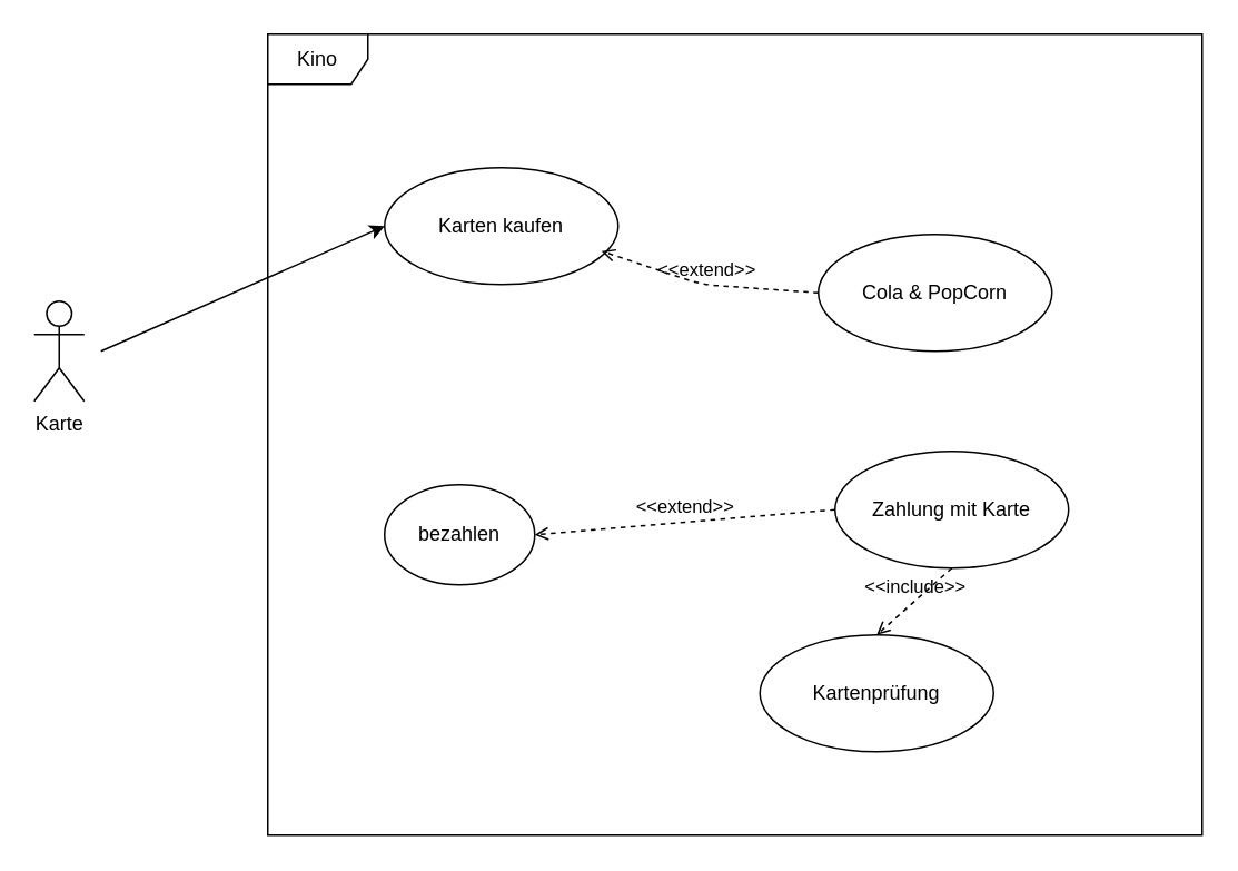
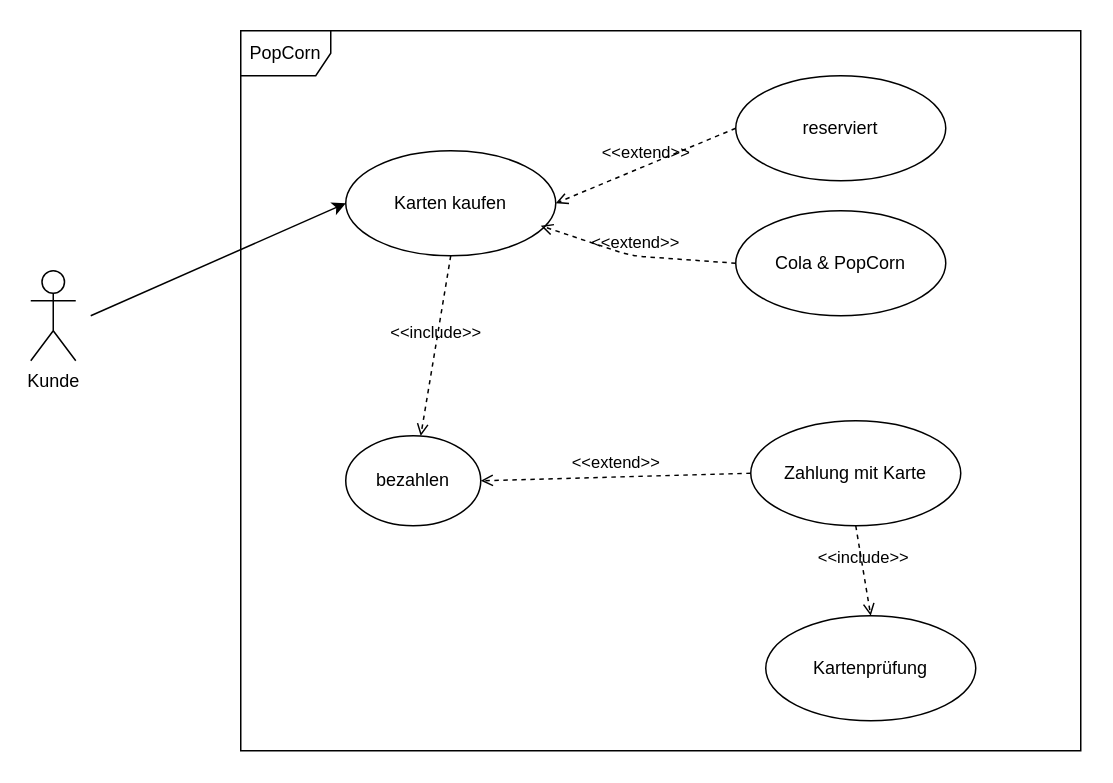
- <mxCell id="2" value="Kino" style="shape=umlFrame;whiteSpace=wrap;html=1;" vertex="1" parent="1"><mxGeometry x="160" y="20" width="560" height="480" as="geometry" /></mxCell>
+ <mxCell id="2" value="PopCorn" style="shape=umlFrame;whiteSpace=wrap;html=1;" vertex="1" parent="1"><mxGeometry x="160" y="20" width="560" height="480" as="geometry" /></mxCell>
+ <mxCell id="5" value="reserviert" style="ellipse;whiteSpace=wrap;html=1;" vertex="1" parent="1"><mxGeometry x="490" y="50" width="140" height="70" as="geometry" /></mxCell>
+ <mxCell id="11" value="&amp;lt;&amp;lt;extend&amp;gt;&amp;gt;" style="html=1;verticalAlign=bottom;labelBackgroundColor=none;endArrow=open;endFill=0;dashed=1;entryX=1;entryY=0.5;entryDx=0;entryDy=0;exitX=0;exitY=0.5;exitDx=0;exitDy=0;" edge="1" parent="1" source="5" target="4"><mxGeometry width="160" relative="1" as="geometry"><mxPoint x="370" y="240" as="sourcePoint" /><mxPoint x="530" y="240" as="targetPoint" /></mxGeometry></mxCell>
+ <mxCell id="10" value="&amp;lt;&amp;lt;include&amp;gt;&amp;gt;" style="html=1;verticalAlign=bottom;labelBackgroundColor=none;endArrow=open;endFill=0;dashed=1;exitX=0.5;exitY=1;exitDx=0;exitDy=0;" edge="1" parent="1" source="4" target="7"><mxGeometry width="160" relative="1" as="geometry"><mxPoint x="300" y="230" as="sourcePoint" /><mxPoint x="420" y="230" as="targetPoint" /></mxGeometry></mxCell>
- <mxCell id="3" value="Karte" style="shape=umlActor;verticalLabelPosition=bottom;verticalAlign=top;html=1;" vertex="1" parent="1"><mxGeometry x="20" y="180" width="30" height="60" as="geometry" /></mxCell>
+ <mxCell id="3" value="Kunde" style="shape=umlActor;verticalLabelPosition=bottom;verticalAlign=top;html=1;" vertex="1" parent="1"><mxGeometry x="20" y="180" width="30" height="60" as="geometry" /></mxCell>
- <mxCell id="8" value="Zahlung mit Karte" style="ellipse;whiteSpace=wrap;html=1;" vertex="1" parent="1"><mxGeometry x="500" y="270" width="140" height="70" as="geometry" /></mxCell>
+ <mxCell id="8" value="Zahlung mit Karte" style="ellipse;whiteSpace=wrap;html=1;" vertex="1" parent="1"><mxGeometry x="500" y="280" width="140" height="70" as="geometry" /></mxCell>
- <mxCell id="9" value="Kartenprüfung" style="ellipse;whiteSpace=wrap;html=1;" vertex="1" parent="1"><mxGeometry x="455" y="380" width="140" height="70" as="geometry" /></mxCell>
+ <mxCell id="9" value="Kartenprüfung" style="ellipse;whiteSpace=wrap;html=1;" vertex="1" parent="1"><mxGeometry x="510" y="410" width="140" height="70" as="geometry" /></mxCell>
